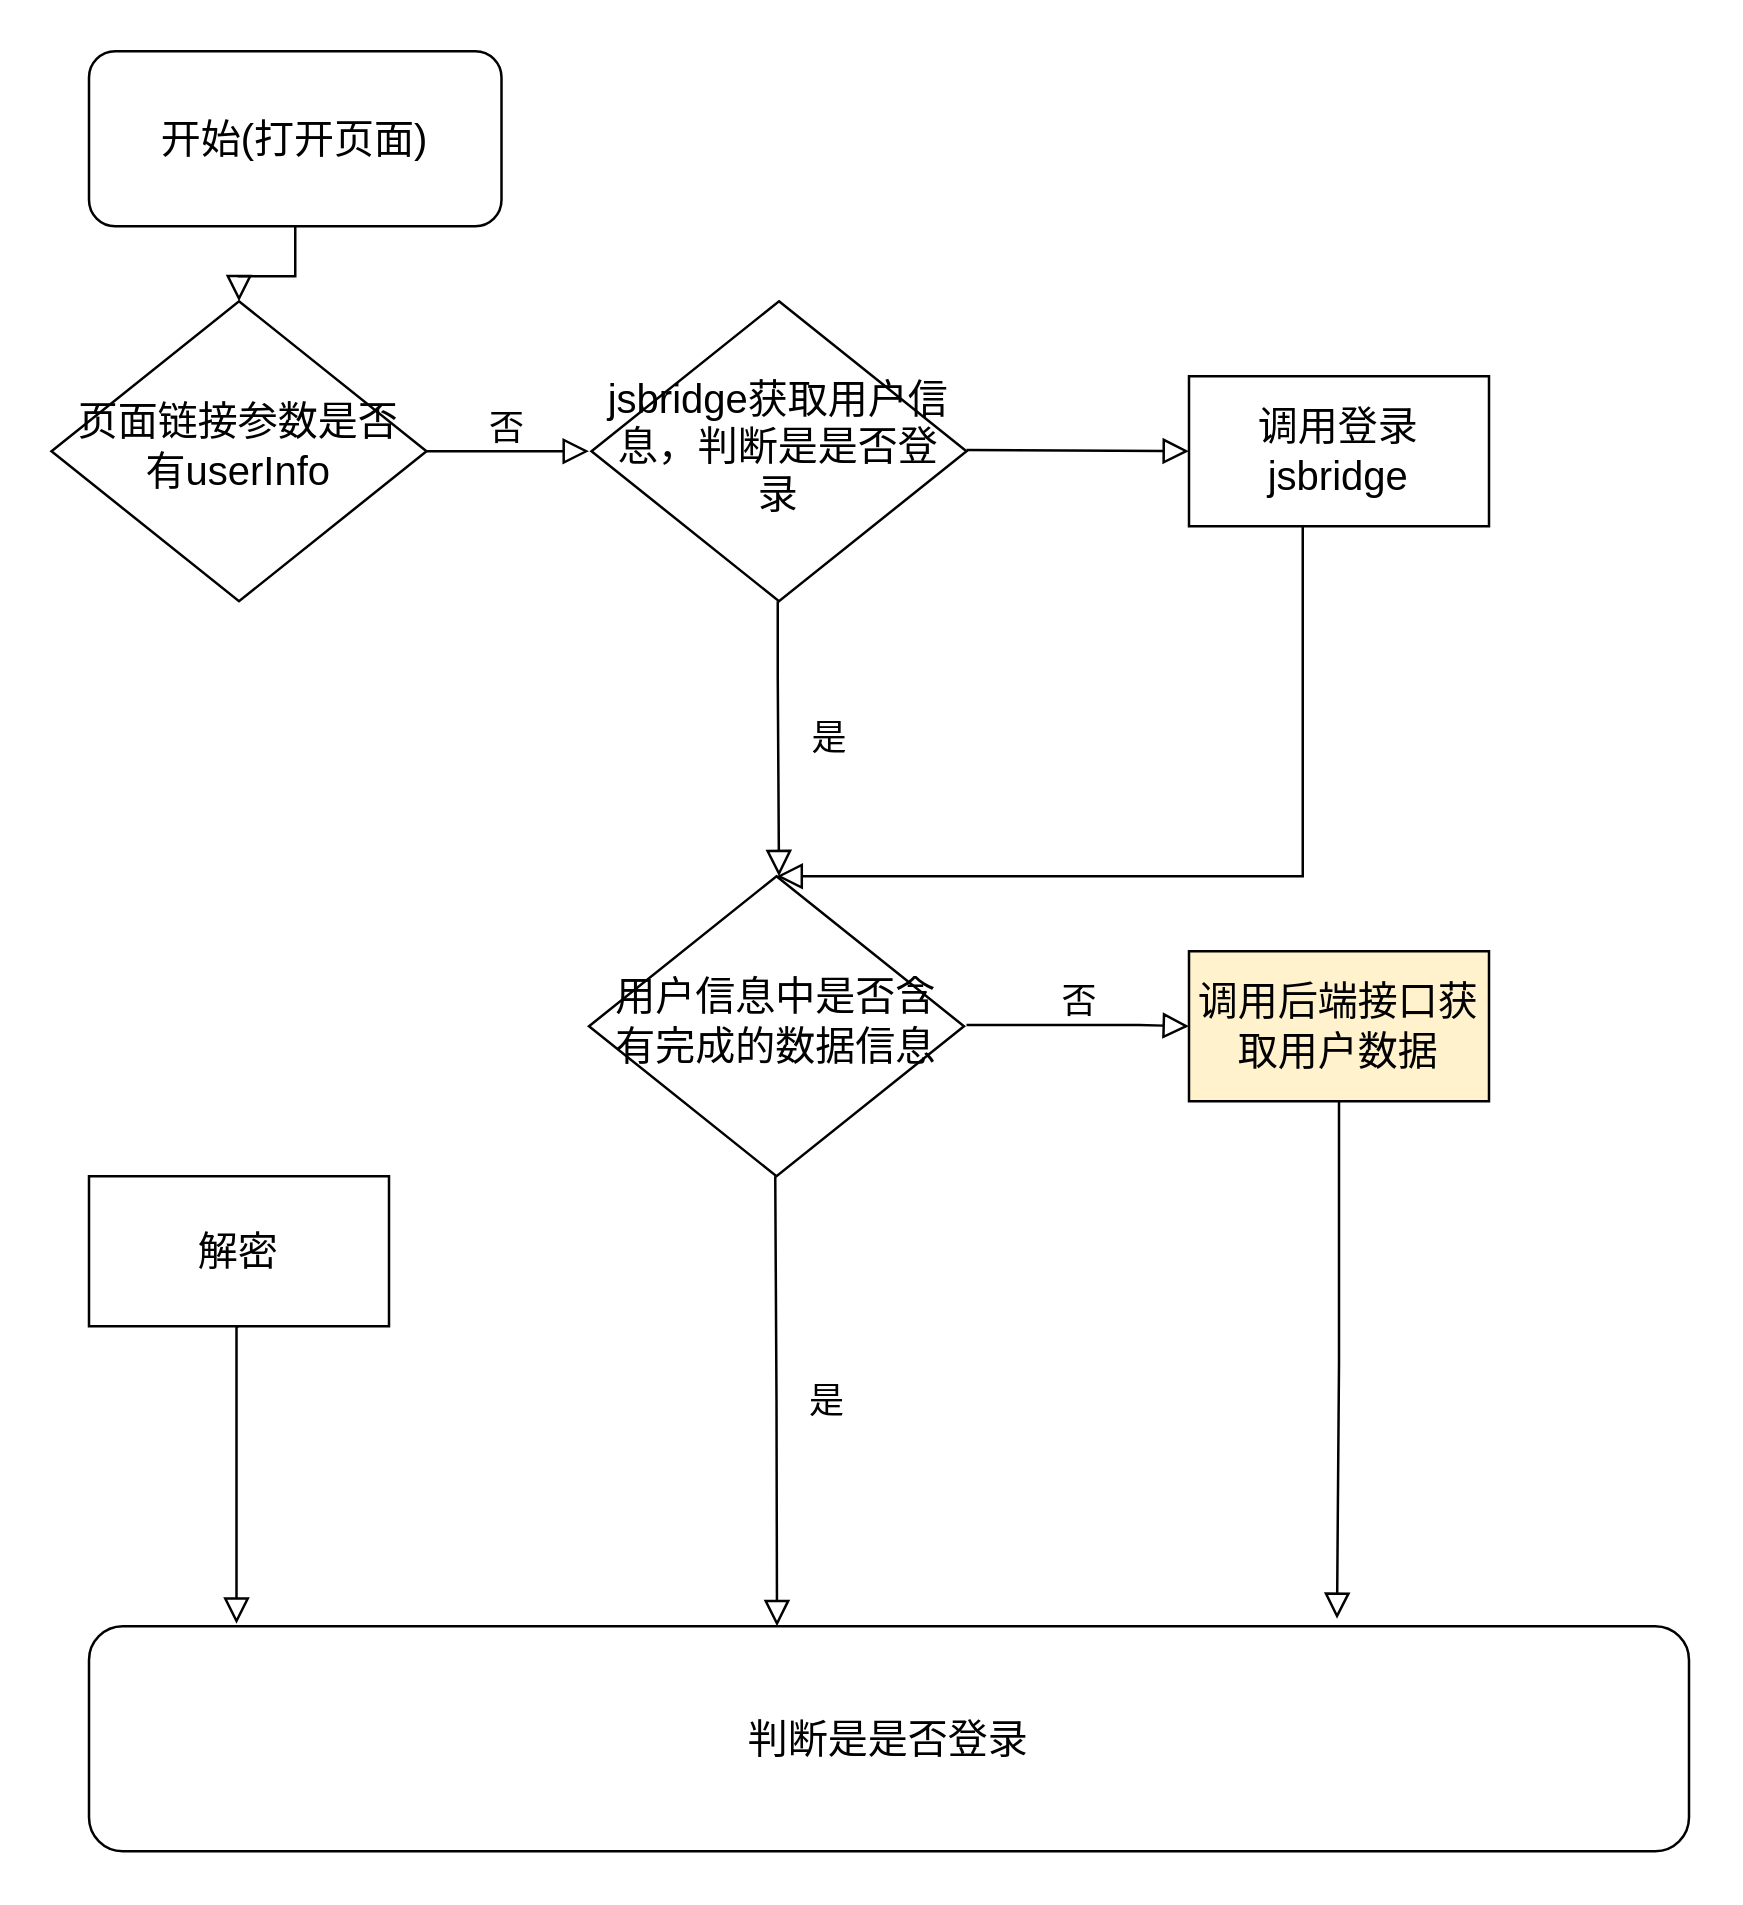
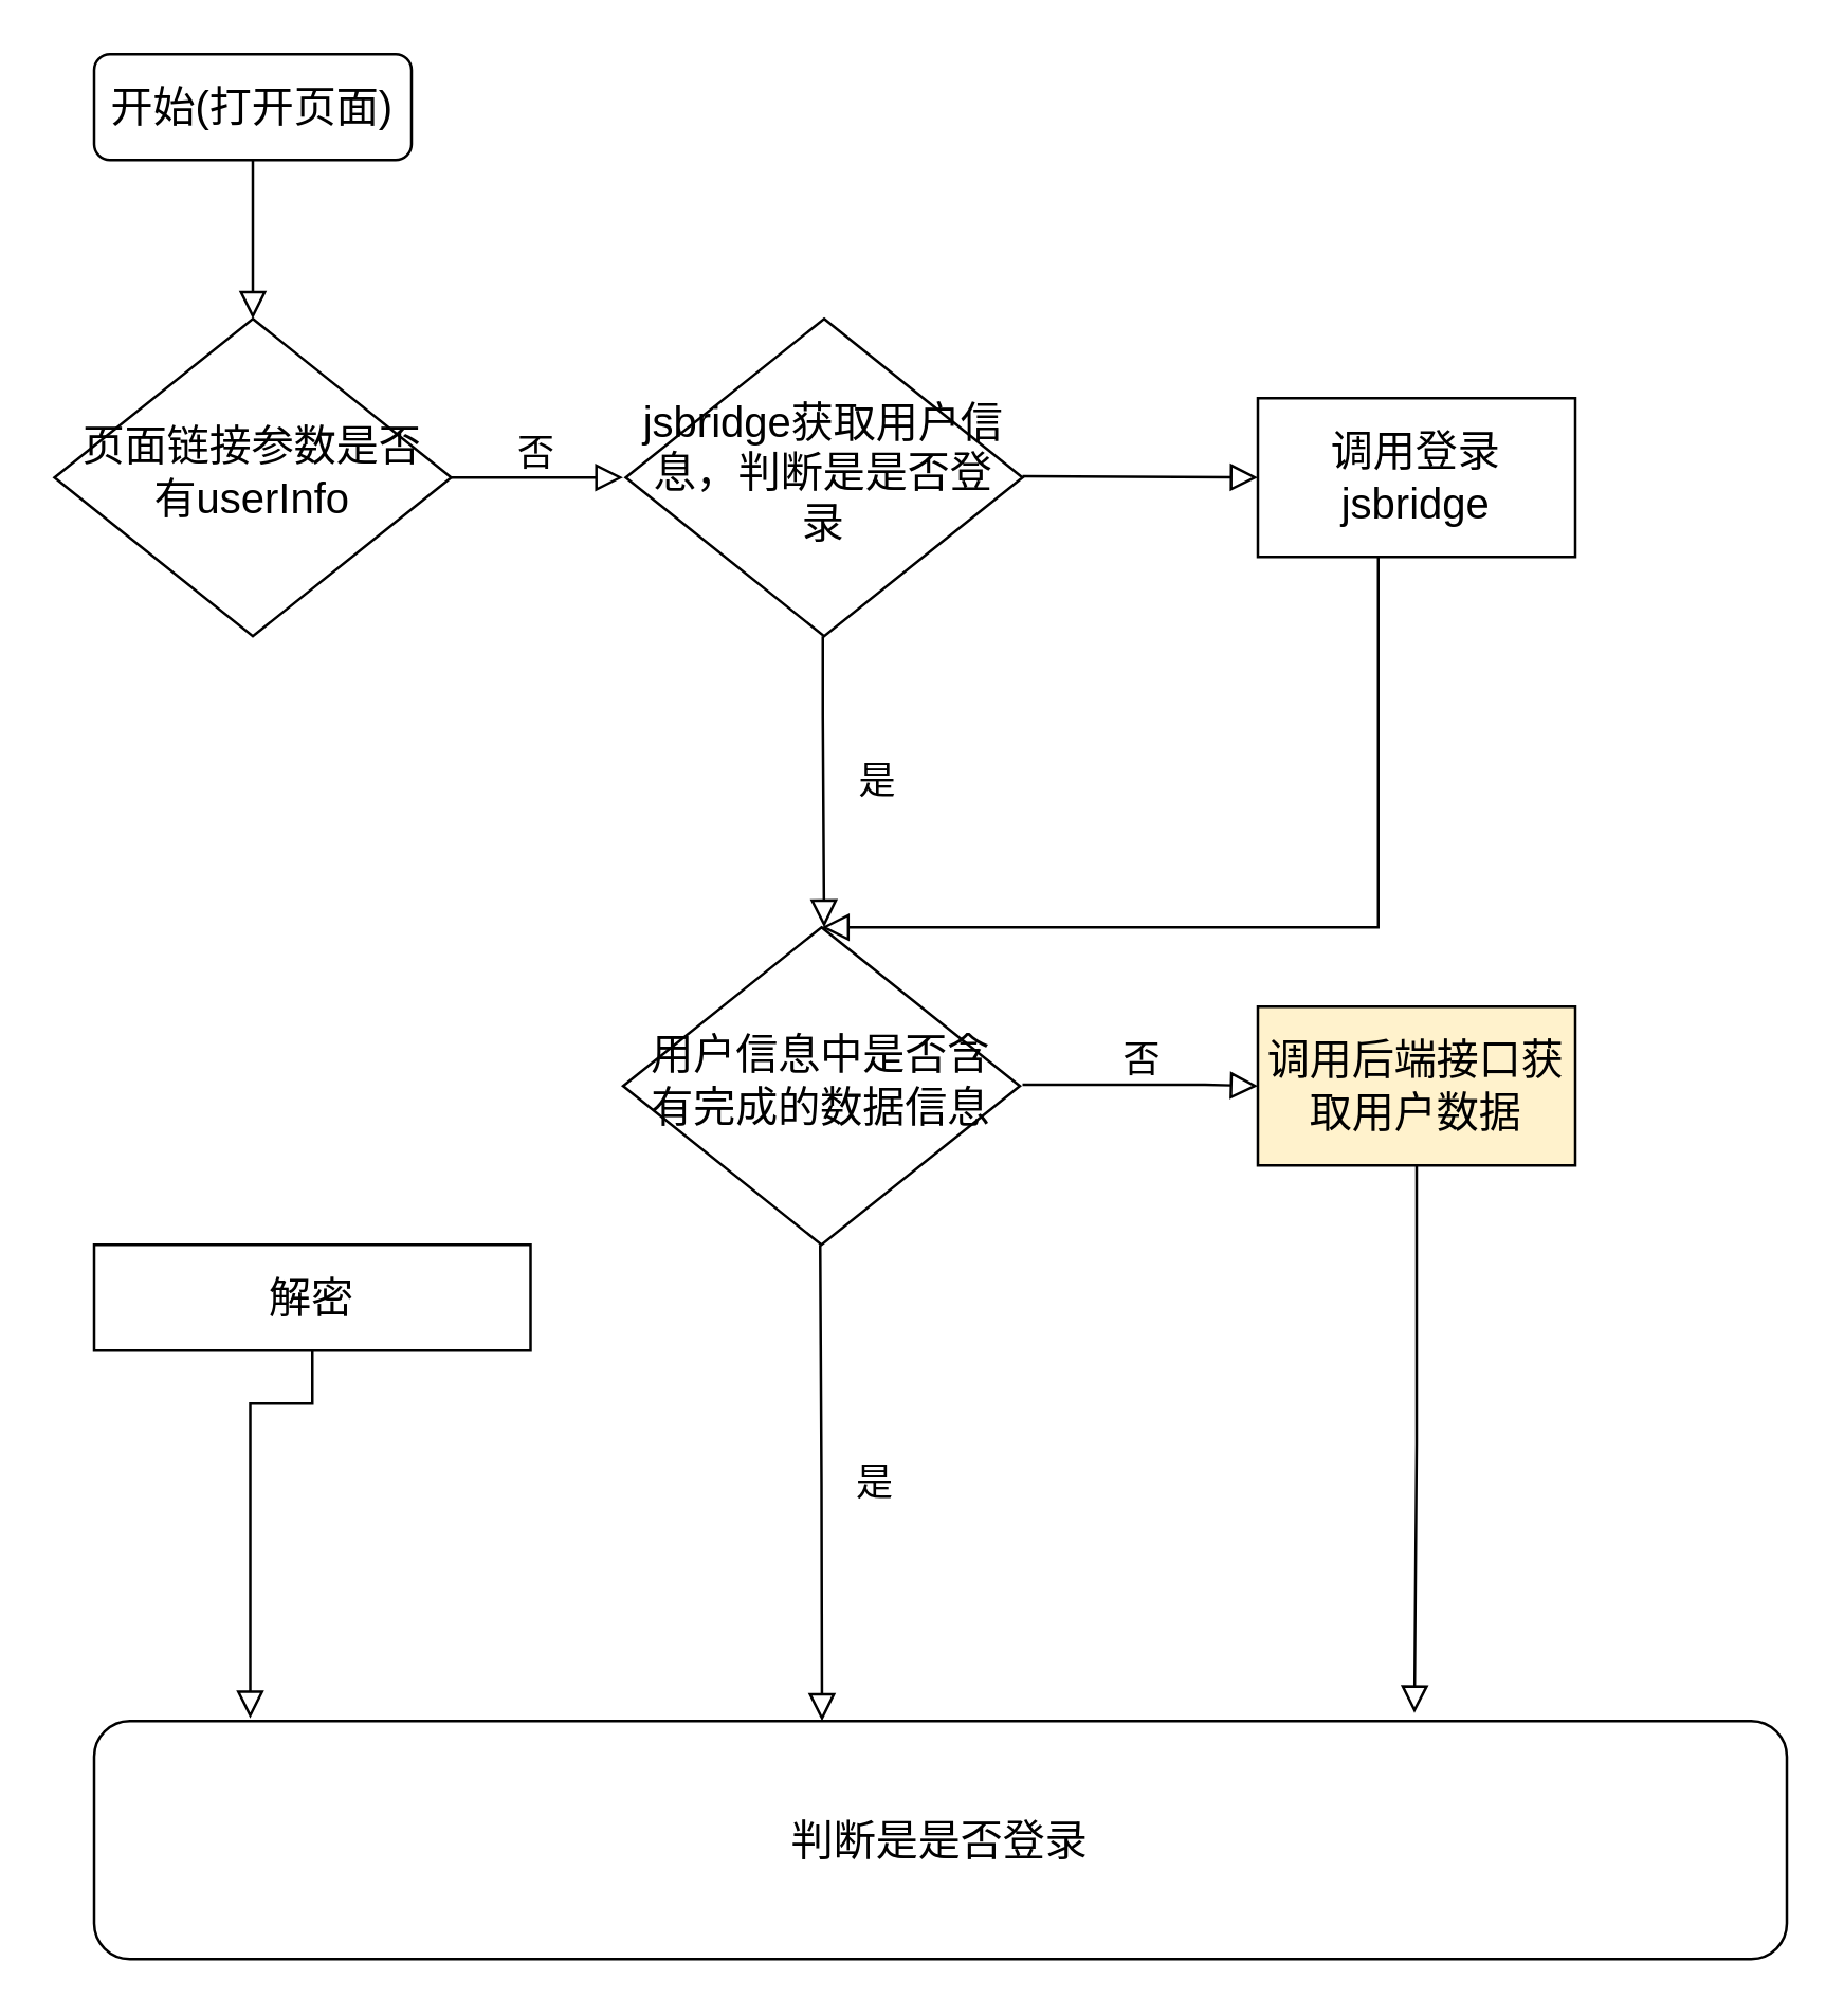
- <mxCell id="3" value="开始(打开页面)" style="rounded=1;whiteSpace=wrap;html=1;fontSize=16;glass=0;strokeWidth=1;shadow=0;" parent="1" vertex="1"><mxGeometry x="35" y="20" width="165" height="70" as="geometry" /></mxCell>
+ <mxCell id="3" value="开始(打开页面)" style="rounded=1;whiteSpace=wrap;html=1;fontSize=16;glass=0;strokeWidth=1;shadow=0;" parent="1" vertex="1"><mxGeometry x="35" y="20" width="120" height="40" as="geometry" /></mxCell>
- <mxCell id="7" value="解密" style="rounded=0;whiteSpace=wrap;html=1;fontSize=16;" vertex="1" parent="1"><mxGeometry x="35" y="470" width="120" height="60" as="geometry" /></mxCell>
+ <mxCell id="7" value="解密" style="rounded=0;whiteSpace=wrap;html=1;fontSize=16;" vertex="1" parent="1"><mxGeometry x="35" y="470" width="165" height="40" as="geometry" /></mxCell>
